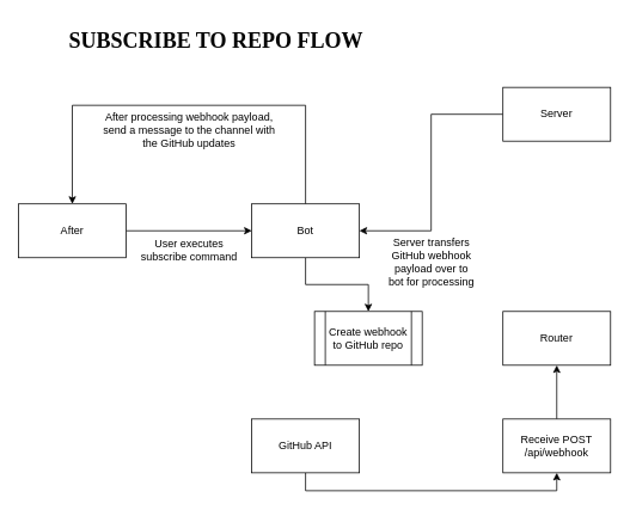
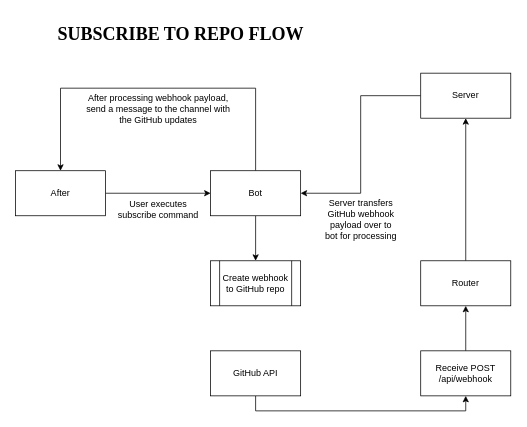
+ <mxCell id="7" style="edgeStyle=orthogonalEdgeStyle;rounded=0;orthogonalLoop=1;jettySize=auto;html=1;entryX=0.5;entryY=1;entryDx=0;entryDy=0;startArrow=none;startFill=0;endArrow=classic;endFill=1;" parent="1" source="8" target="6" edge="1"><mxGeometry relative="1" as="geometry" /></mxCell>
- <mxCell id="13" value="Create webhook to GitHub repo" style="shape=process;whiteSpace=wrap;html=1;backgroundOutline=1;" parent="1" vertex="1"><mxGeometry x="350" y="347" width="120" height="60" as="geometry" /></mxCell>
+ <mxCell id="13" value="Create webhook to GitHub repo" style="shape=process;whiteSpace=wrap;html=1;backgroundOutline=1;" parent="1" vertex="1"><mxGeometry x="280" y="347" width="120" height="60" as="geometry" /></mxCell>
